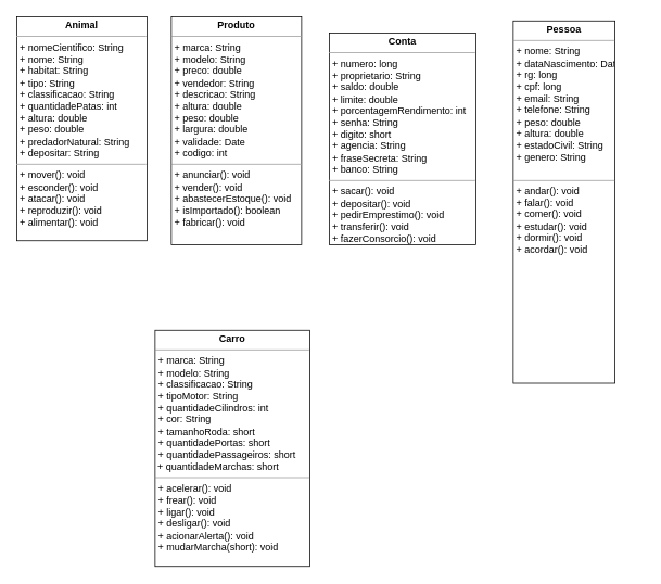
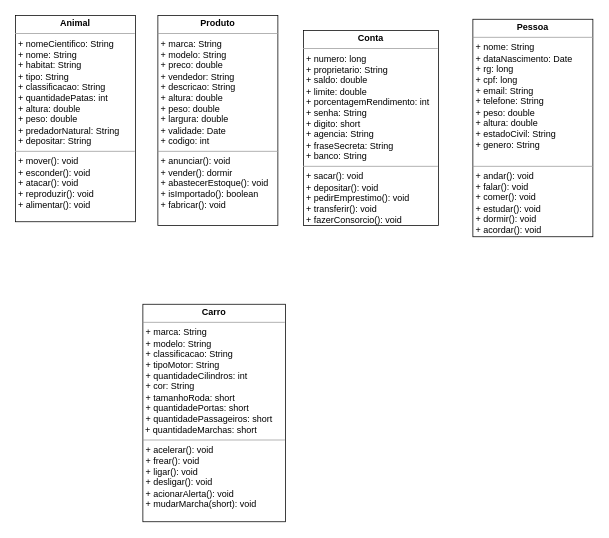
- <mxCell id="5" value="&lt;p style=&quot;margin: 0px ; margin-top: 4px ; text-align: center&quot;&gt;&lt;b&gt;Produto&lt;/b&gt;&lt;/p&gt;&lt;hr size=&quot;1&quot;&gt;&lt;p style=&quot;margin: 0px ; margin-left: 4px&quot;&gt;+ marca: String&lt;/p&gt;&lt;p style=&quot;margin: 0px ; margin-left: 4px&quot;&gt;+ modelo: String&lt;/p&gt;&lt;p style=&quot;margin: 0px ; margin-left: 4px&quot;&gt;+ preco: double&lt;/p&gt;&lt;p style=&quot;margin: 0px ; margin-left: 4px&quot;&gt;+ vendedor: String&lt;/p&gt;&lt;p style=&quot;margin: 0px ; margin-left: 4px&quot;&gt;+ descricao: String&lt;/p&gt;&lt;p style=&quot;margin: 0px ; margin-left: 4px&quot;&gt;+ altura: double&lt;/p&gt;&lt;p style=&quot;margin: 0px ; margin-left: 4px&quot;&gt;+ peso: double&lt;/p&gt;&lt;p style=&quot;margin: 0px ; margin-left: 4px&quot;&gt;+ largura: double&amp;nbsp;&lt;/p&gt;&lt;p style=&quot;margin: 0px ; margin-left: 4px&quot;&gt;+ validade: Date&lt;/p&gt;&lt;p style=&quot;margin: 0px ; margin-left: 4px&quot;&gt;+ codigo: int&lt;/p&gt;&lt;hr size=&quot;1&quot;&gt;&lt;p style=&quot;margin: 0px ; margin-left: 4px&quot;&gt;+ anunciar(): void&lt;/p&gt;&lt;p style=&quot;margin: 0px ; margin-left: 4px&quot;&gt;+ vender(): void&lt;/p&gt;&lt;p style=&quot;margin: 0px ; margin-left: 4px&quot;&gt;+ abastecerEstoque(): void&lt;/p&gt;&lt;p style=&quot;margin: 0px ; margin-left: 4px&quot;&gt;+ isImportado(): boolean&lt;/p&gt;&lt;p style=&quot;margin: 0px ; margin-left: 4px&quot;&gt;+ fabricar(): void&lt;/p&gt;" style="verticalAlign=top;align=left;overflow=fill;fontSize=12;fontFamily=Helvetica;html=1;" vertex="1" parent="1"><mxGeometry x="210" y="20" width="160" height="280" as="geometry" /></mxCell>
+ <mxCell id="5" value="&lt;p style=&quot;margin: 0px ; margin-top: 4px ; text-align: center&quot;&gt;&lt;b&gt;Produto&lt;/b&gt;&lt;/p&gt;&lt;hr size=&quot;1&quot;&gt;&lt;p style=&quot;margin: 0px ; margin-left: 4px&quot;&gt;+ marca: String&lt;/p&gt;&lt;p style=&quot;margin: 0px ; margin-left: 4px&quot;&gt;+ modelo: String&lt;/p&gt;&lt;p style=&quot;margin: 0px ; margin-left: 4px&quot;&gt;+ preco: double&lt;/p&gt;&lt;p style=&quot;margin: 0px ; margin-left: 4px&quot;&gt;+ vendedor: String&lt;/p&gt;&lt;p style=&quot;margin: 0px ; margin-left: 4px&quot;&gt;+ descricao: String&lt;/p&gt;&lt;p style=&quot;margin: 0px ; margin-left: 4px&quot;&gt;+ altura: double&lt;/p&gt;&lt;p style=&quot;margin: 0px ; margin-left: 4px&quot;&gt;+ peso: double&lt;/p&gt;&lt;p style=&quot;margin: 0px ; margin-left: 4px&quot;&gt;+ largura: double&amp;nbsp;&lt;/p&gt;&lt;p style=&quot;margin: 0px ; margin-left: 4px&quot;&gt;+ validade: Date&lt;/p&gt;&lt;p style=&quot;margin: 0px ; margin-left: 4px&quot;&gt;+ codigo: int&lt;/p&gt;&lt;hr size=&quot;1&quot;&gt;&lt;p style=&quot;margin: 0px ; margin-left: 4px&quot;&gt;+ anunciar(): void&lt;/p&gt;&lt;p style=&quot;margin: 0px ; margin-left: 4px&quot;&gt;+ vender(): dormir&lt;/p&gt;&lt;p style=&quot;margin: 0px ; margin-left: 4px&quot;&gt;+ abastecerEstoque(): void&lt;/p&gt;&lt;p style=&quot;margin: 0px ; margin-left: 4px&quot;&gt;+ isImportado(): boolean&lt;/p&gt;&lt;p style=&quot;margin: 0px ; margin-left: 4px&quot;&gt;+ fabricar(): void&lt;/p&gt;" style="verticalAlign=top;align=left;overflow=fill;fontSize=12;fontFamily=Helvetica;html=1;" vertex="1" parent="1"><mxGeometry x="210" y="20" width="160" height="280" as="geometry" /></mxCell>
- <mxCell id="2" value="&lt;p style=&quot;margin: 0px ; margin-top: 4px ; text-align: center&quot;&gt;&lt;b&gt;Pessoa&lt;/b&gt;&lt;/p&gt;&lt;hr size=&quot;1&quot;&gt;&lt;p style=&quot;margin: 0px ; margin-left: 4px&quot;&gt;+ nome: String&lt;/p&gt;&lt;p style=&quot;margin: 0px ; margin-left: 4px&quot;&gt;+ dataNascimento: Date&lt;/p&gt;&lt;p style=&quot;margin: 0px ; margin-left: 4px&quot;&gt;+ rg: long&lt;/p&gt;&lt;p style=&quot;margin: 0px ; margin-left: 4px&quot;&gt;+ cpf: long&lt;/p&gt;&lt;p style=&quot;margin: 0px ; margin-left: 4px&quot;&gt;+ email: String&lt;/p&gt;&lt;p style=&quot;margin: 0px ; margin-left: 4px&quot;&gt;+ telefone: String&lt;/p&gt;&lt;p style=&quot;margin: 0px ; margin-left: 4px&quot;&gt;+ peso: double&lt;/p&gt;&lt;p style=&quot;margin: 0px ; margin-left: 4px&quot;&gt;+ altura: double&lt;/p&gt;&lt;p style=&quot;margin: 0px ; margin-left: 4px&quot;&gt;+ estadoCivil: String&lt;/p&gt;&lt;p style=&quot;margin: 0px ; margin-left: 4px&quot;&gt;+ genero: String&lt;/p&gt;&lt;p style=&quot;margin: 0px ; margin-left: 4px&quot;&gt;&lt;br&gt;&lt;/p&gt;&lt;hr size=&quot;1&quot;&gt;&lt;p style=&quot;margin: 0px ; margin-left: 4px&quot;&gt;+ andar(): void&lt;/p&gt;&lt;p style=&quot;margin: 0px ; margin-left: 4px&quot;&gt;+ falar(): void&lt;/p&gt;&lt;p style=&quot;margin: 0px ; margin-left: 4px&quot;&gt;+ comer(): void&lt;/p&gt;&lt;p style=&quot;margin: 0px ; margin-left: 4px&quot;&gt;+ estudar(): void&lt;/p&gt;&lt;p style=&quot;margin: 0px ; margin-left: 4px&quot;&gt;+ dormir(): void&lt;/p&gt;&lt;p style=&quot;margin: 0px ; margin-left: 4px&quot;&gt;+ acordar(): void&lt;/p&gt;" style="verticalAlign=top;align=left;overflow=fill;fontSize=12;fontFamily=Helvetica;html=1;" vertex="1" parent="1"><mxGeometry x="630" y="25" width="125" height="445" as="geometry" /></mxCell>
+ <mxCell id="2" value="&lt;p style=&quot;margin: 0px ; margin-top: 4px ; text-align: center&quot;&gt;&lt;b&gt;Pessoa&lt;/b&gt;&lt;/p&gt;&lt;hr size=&quot;1&quot;&gt;&lt;p style=&quot;margin: 0px ; margin-left: 4px&quot;&gt;+ nome: String&lt;/p&gt;&lt;p style=&quot;margin: 0px ; margin-left: 4px&quot;&gt;+ dataNascimento: Date&lt;/p&gt;&lt;p style=&quot;margin: 0px ; margin-left: 4px&quot;&gt;+ rg: long&lt;/p&gt;&lt;p style=&quot;margin: 0px ; margin-left: 4px&quot;&gt;+ cpf: long&lt;/p&gt;&lt;p style=&quot;margin: 0px ; margin-left: 4px&quot;&gt;+ email: String&lt;/p&gt;&lt;p style=&quot;margin: 0px ; margin-left: 4px&quot;&gt;+ telefone: String&lt;/p&gt;&lt;p style=&quot;margin: 0px ; margin-left: 4px&quot;&gt;+ peso: double&lt;/p&gt;&lt;p style=&quot;margin: 0px ; margin-left: 4px&quot;&gt;+ altura: double&lt;/p&gt;&lt;p style=&quot;margin: 0px ; margin-left: 4px&quot;&gt;+ estadoCivil: String&lt;/p&gt;&lt;p style=&quot;margin: 0px ; margin-left: 4px&quot;&gt;+ genero: String&lt;/p&gt;&lt;p style=&quot;margin: 0px ; margin-left: 4px&quot;&gt;&lt;br&gt;&lt;/p&gt;&lt;hr size=&quot;1&quot;&gt;&lt;p style=&quot;margin: 0px ; margin-left: 4px&quot;&gt;+ andar(): void&lt;/p&gt;&lt;p style=&quot;margin: 0px ; margin-left: 4px&quot;&gt;+ falar(): void&lt;/p&gt;&lt;p style=&quot;margin: 0px ; margin-left: 4px&quot;&gt;+ comer(): void&lt;/p&gt;&lt;p style=&quot;margin: 0px ; margin-left: 4px&quot;&gt;+ estudar(): void&lt;/p&gt;&lt;p style=&quot;margin: 0px ; margin-left: 4px&quot;&gt;+ dormir(): void&lt;/p&gt;&lt;p style=&quot;margin: 0px ; margin-left: 4px&quot;&gt;+ acordar(): void&lt;/p&gt;" style="verticalAlign=top;align=left;overflow=fill;fontSize=12;fontFamily=Helvetica;html=1;" vertex="1" parent="1"><mxGeometry x="630" y="25" width="160" height="290" as="geometry" /></mxCell>
